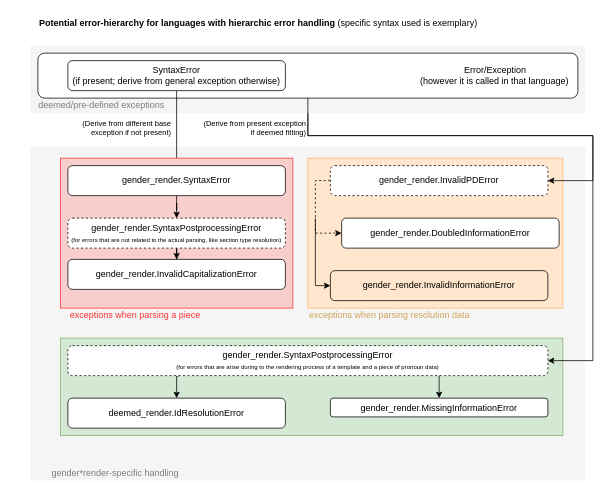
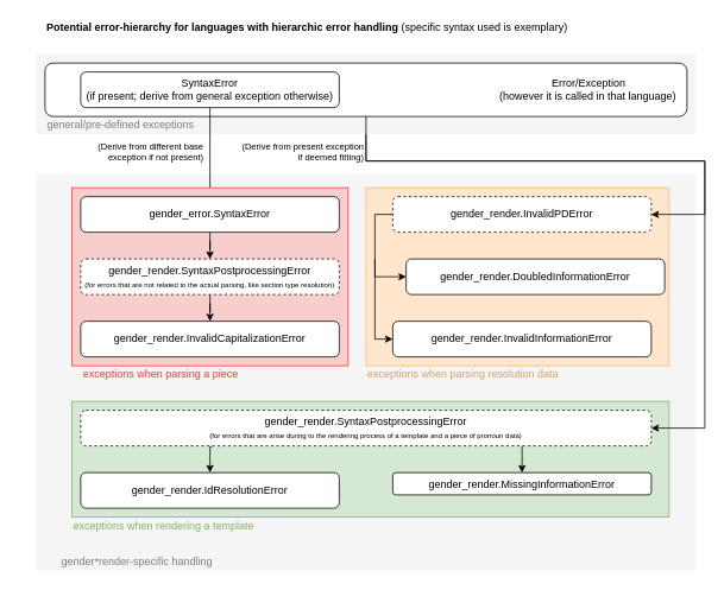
- <mxCell id="8" value="deemed/pre-defined exceptions" style="text;html=1;strokeColor=none;fillColor=none;align=center;verticalAlign=middle;whiteSpace=wrap;rounded=0;fontColor=#7D7D7D;" parent="1" vertex="1"><mxGeometry x="20" y="130" width="230" height="20" as="geometry" /></mxCell>
+ <mxCell id="8" value="general/pre-defined exceptions" style="text;html=1;strokeColor=none;fillColor=none;align=center;verticalAlign=middle;whiteSpace=wrap;rounded=0;fontColor=#7D7D7D;" parent="1" vertex="1"><mxGeometry x="20" y="130" width="230" height="20" as="geometry" /></mxCell>
- <mxCell id="14" value="&lt;div&gt;gender_render.SyntaxError&lt;/div&gt;" style="rounded=1;whiteSpace=wrap;html=1;align=center;" parent="1" vertex="1"><mxGeometry x="90" y="220" width="290" height="40" as="geometry" /></mxCell>
+ <mxCell id="14" value="&lt;div&gt;gender_error.SyntaxError&lt;/div&gt;" style="rounded=1;whiteSpace=wrap;html=1;align=center;" parent="1" vertex="1"><mxGeometry x="90" y="220" width="290" height="40" as="geometry" /></mxCell>
- <mxCell id="19" style="edgeStyle=orthogonalEdgeStyle;rounded=0;orthogonalLoop=1;jettySize=auto;html=1;entryX=0;entryY=0.5;entryDx=0;entryDy=0;exitX=0;exitY=0.5;exitDx=0;exitDy=0;dashed=1;" parent="1" source="20" target="21" edge="1"><mxGeometry relative="1" as="geometry" /></mxCell>
+ <mxCell id="19" style="edgeStyle=orthogonalEdgeStyle;rounded=0;orthogonalLoop=1;jettySize=auto;html=1;entryX=0;entryY=0.5;entryDx=0;entryDy=0;exitX=0;exitY=0.5;exitDx=0;exitDy=0;" parent="1" source="20" target="21" edge="1"><mxGeometry relative="1" as="geometry" /></mxCell>
- <mxCell id="17" value="&lt;div&gt;gender_render.InvalidCapitalizationError&lt;/div&gt;" style="rounded=1;whiteSpace=wrap;html=1;align=center;" parent="1" vertex="1"><mxGeometry x="90" y="345" width="290" height="40" as="geometry" /></mxCell>
+ <mxCell id="17" value="&lt;div&gt;gender_render.InvalidCapitalizationError&lt;/div&gt;" style="rounded=1;whiteSpace=wrap;html=1;align=center;" parent="1" vertex="1"><mxGeometry x="90" y="360" width="290" height="40" as="geometry" /></mxCell>
- <mxCell id="22" value="&lt;div&gt;gender_render.InvalidInformationError&lt;/div&gt;" style="rounded=1;whiteSpace=wrap;html=1;align=center;fillColor=#ffe6cc;" parent="1" vertex="1"><mxGeometry x="440" y="360" width="290" height="40" as="geometry" /></mxCell>
+ <mxCell id="22" value="&lt;div&gt;gender_render.InvalidInformationError&lt;/div&gt;" style="rounded=1;whiteSpace=wrap;html=1;align=center;" parent="1" vertex="1"><mxGeometry x="440" y="360" width="290" height="40" as="geometry" /></mxCell>
- <mxCell id="32" value="&lt;div&gt;deemed_render.IdResolutionError&lt;/div&gt;" style="rounded=1;whiteSpace=wrap;html=1;align=center;" parent="1" vertex="1"><mxGeometry x="90" y="530" width="290" height="40" as="geometry" /></mxCell>
+ <mxCell id="32" value="&lt;div&gt;gender_render.IdResolutionError&lt;/div&gt;" style="rounded=1;whiteSpace=wrap;html=1;align=center;" parent="1" vertex="1"><mxGeometry x="90" y="530" width="290" height="40" as="geometry" /></mxCell>
+ <mxCell id="34" value="&lt;font color=&quot;#82B366&quot;&gt;exceptions when rendering a template&lt;br&gt;&lt;/font&gt;" style="text;html=1;strokeColor=none;fillColor=none;align=left;verticalAlign=middle;whiteSpace=wrap;rounded=0;comic=0;" parent="1" vertex="1"><mxGeometry x="80" y="580" width="670" height="20" as="geometry" /></mxCell>
